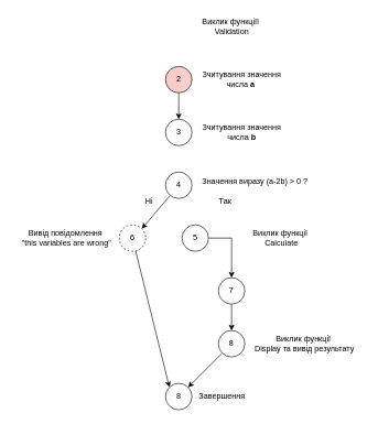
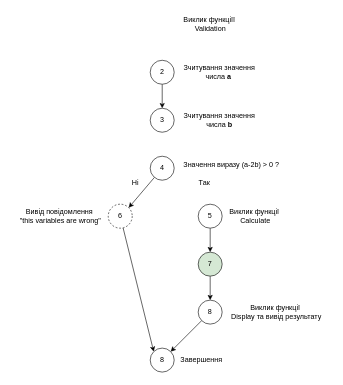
- <mxCell id="4" value="2" style="ellipse;whiteSpace=wrap;html=1;aspect=fixed;fillColor=#f8cecc;" vertex="1" parent="1"><mxGeometry x="250" y="100" width="40" height="40" as="geometry" /></mxCell>
+ <mxCell id="4" value="2" style="ellipse;whiteSpace=wrap;html=1;aspect=fixed;" vertex="1" parent="1"><mxGeometry x="250" y="100" width="40" height="40" as="geometry" /></mxCell>
- <mxCell id="12" value="5" style="ellipse;whiteSpace=wrap;html=1;aspect=fixed;" vertex="1" parent="1"><mxGeometry x="275" y="340" width="40" height="40" as="geometry" /></mxCell>
+ <mxCell id="12" value="5" style="ellipse;whiteSpace=wrap;html=1;aspect=fixed;" vertex="1" parent="1"><mxGeometry x="330" y="340" width="40" height="40" as="geometry" /></mxCell>
- <mxCell id="19" value="7" style="ellipse;whiteSpace=wrap;html=1;aspect=fixed;" vertex="1" parent="1"><mxGeometry x="330" y="420" width="40" height="40" as="geometry" /></mxCell>
+ <mxCell id="19" value="7" style="ellipse;whiteSpace=wrap;html=1;aspect=fixed;fillColor=#d5e8d4;" vertex="1" parent="1"><mxGeometry x="330" y="420" width="40" height="40" as="geometry" /></mxCell>
